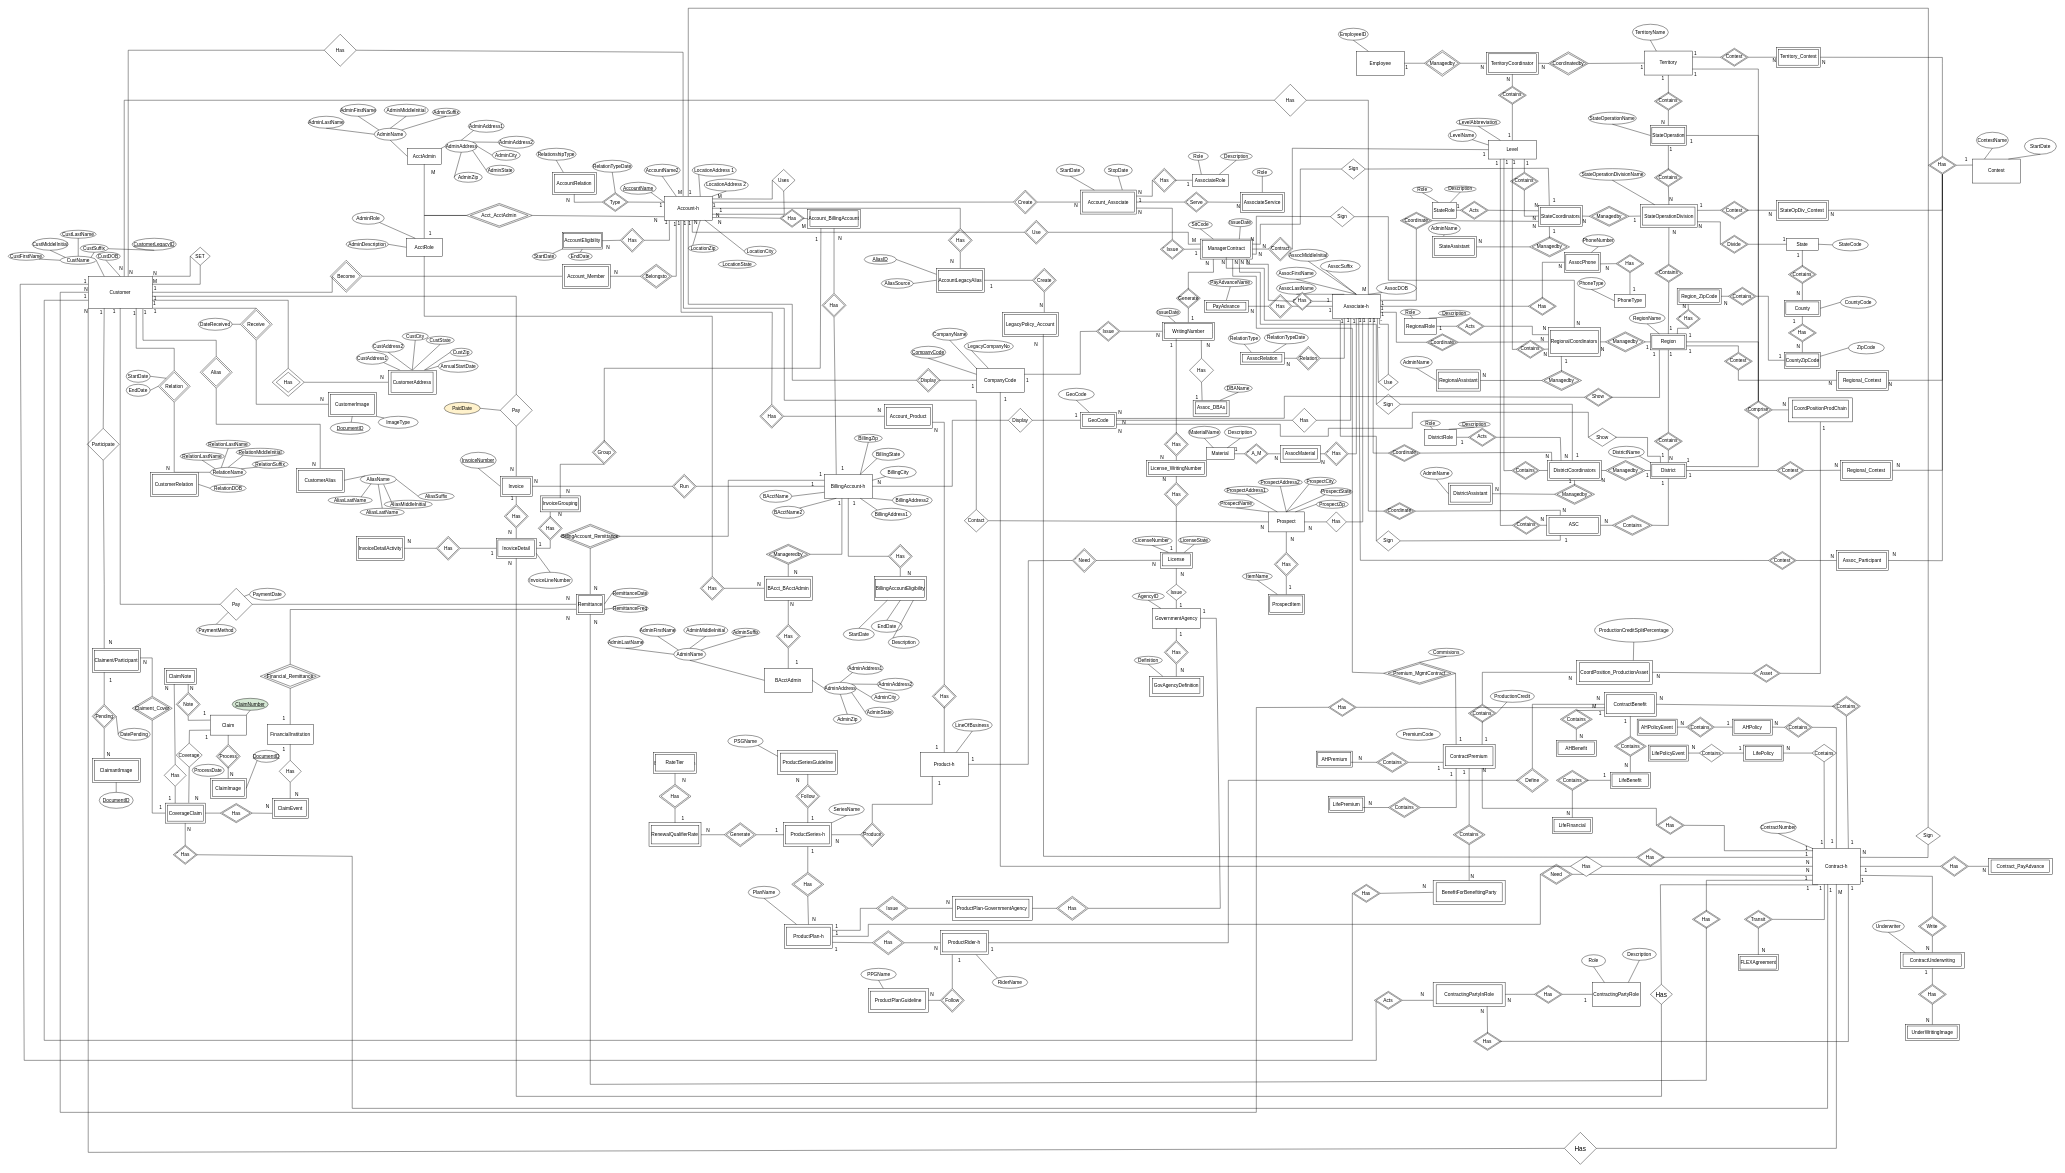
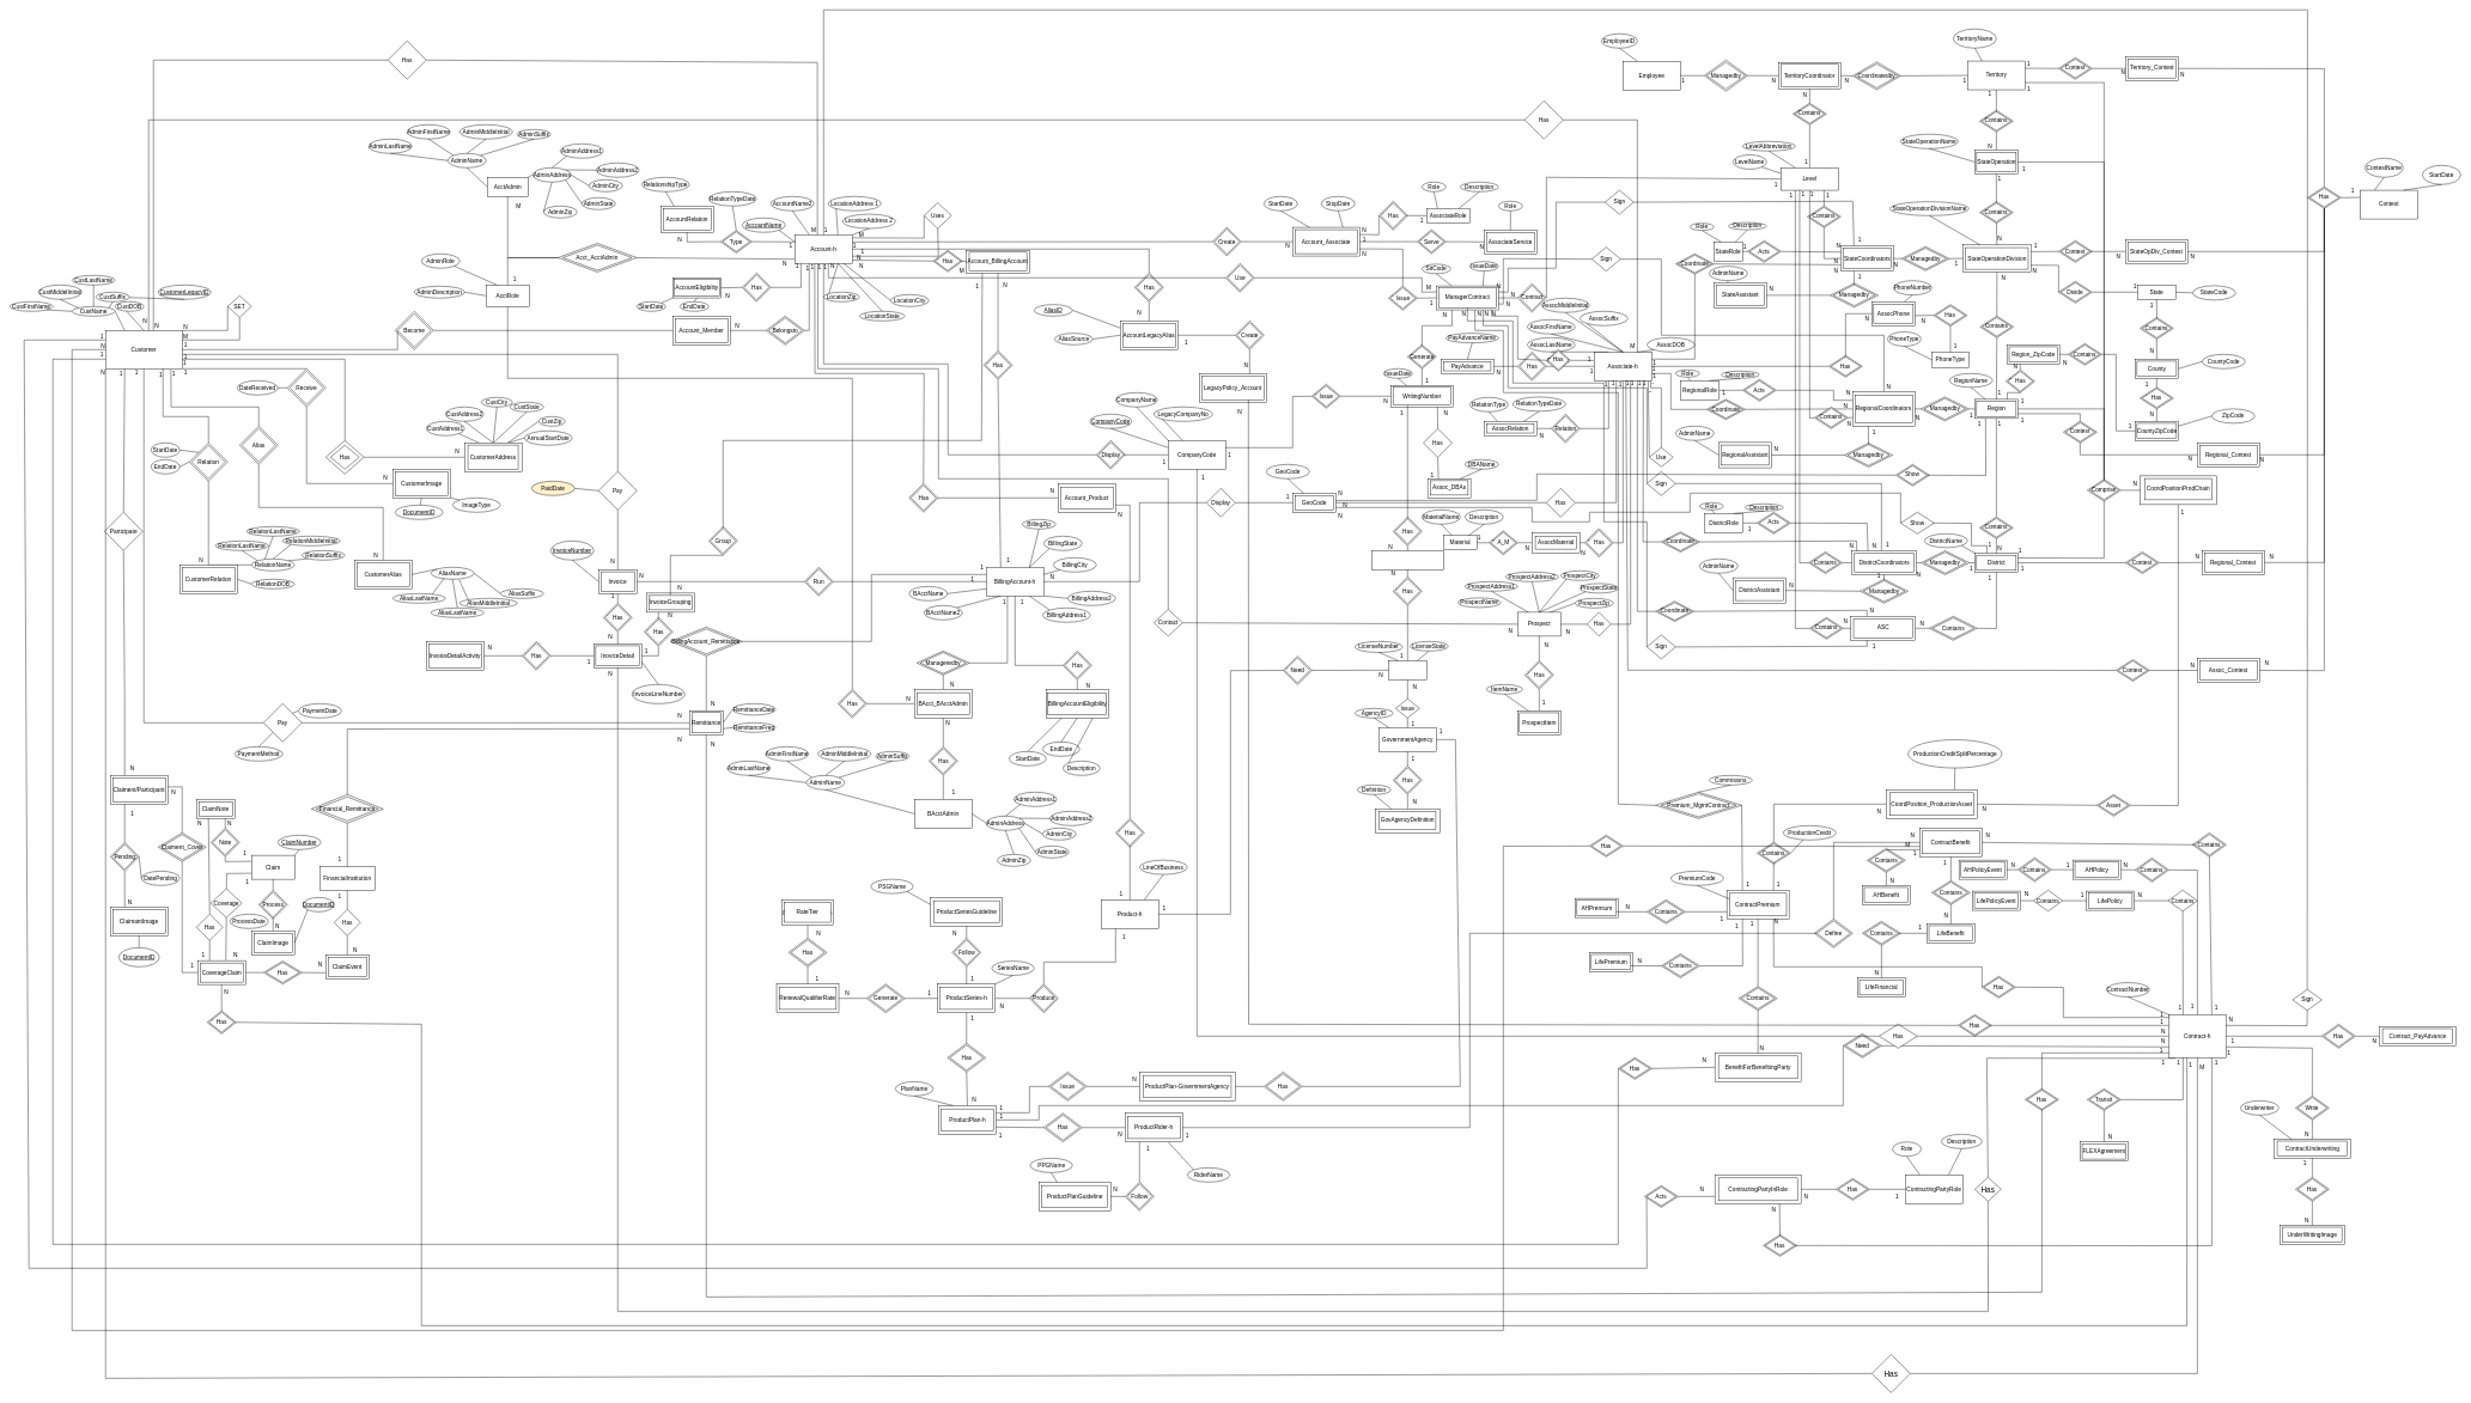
+ <mxCell id="258" value="" style="endArrow=none;html=1;rounded=0;exitX=0.75;exitY=1;exitDx=0;exitDy=0;entryX=0.5;entryY=0;entryDx=0;entryDy=0;" parent="1" source="245" target="255" edge="1"><mxGeometry width="50" height="50" relative="1" as="geometry"><mxPoint x="1850" y="690" as="sourcePoint" /><mxPoint x="1900" y="640" as="targetPoint" /></mxGeometry></mxCell>
- <mxCell id="499" value="License_WritingNumber" style="rounded=0;whiteSpace=wrap;html=1;" vertex="1" parent="497"><mxGeometry x="5" y="5" width="140" height="30" as="geometry" /></mxCell>
- <mxCell id="608" value="" style="endArrow=none;html=1;rounded=0;exitX=0.5;exitY=1;exitDx=0;exitDy=0;entryX=0;entryY=0;entryDx=0;entryDy=0;" edge="1" parent="1" source="602" target="598"><mxGeometry width="50" height="50" relative="1" as="geometry"><mxPoint x="3250" y="1210" as="sourcePoint" /><mxPoint x="3300" y="1160" as="targetPoint" /></mxGeometry></mxCell>
- <mxCell id="512" value="License" style="rounded=0;whiteSpace=wrap;html=1;" vertex="1" parent="510"><mxGeometry x="5" y="4" width="70" height="30" as="geometry" /></mxCell>
- <mxCell id="962" value="Assoc_Participant" style="rounded=0;whiteSpace=wrap;html=1;" vertex="1" parent="960"><mxGeometry x="5.417" y="5.208" width="119.167" height="39.583" as="geometry" /></mxCell>
+ <mxCell id="962" value="Assoc_Contest" style="rounded=0;whiteSpace=wrap;html=1;" vertex="1" parent="960"><mxGeometry x="5.417" y="5.208" width="119.167" height="39.583" as="geometry" /></mxCell>
- <mxCell id="102" value="&lt;u&gt;ClaimNumber&lt;/u&gt;" style="ellipse;whiteSpace=wrap;html=1;fillColor=#d5e8d4;" parent="1" vertex="1"><mxGeometry x="580" y="1745" width="90" height="30" as="geometry" /></mxCell>
+ <mxCell id="102" value="&lt;u&gt;ClaimNumber&lt;/u&gt;" style="ellipse;whiteSpace=wrap;html=1;" parent="1" vertex="1"><mxGeometry x="580" y="1745" width="90" height="30" as="geometry" /></mxCell>
+ <mxCell id="1093" value="" style="endArrow=none;html=1;rounded=0;exitX=0.5;exitY=1;exitDx=0;exitDy=0;entryX=0;entryY=0.25;entryDx=0;entryDy=0;" edge="1" parent="1" source="1092" target="1085"><mxGeometry width="50" height="50" relative="1" as="geometry"><mxPoint x="3650" y="1740" as="sourcePoint" /><mxPoint x="3700" y="1690" as="targetPoint" /></mxGeometry></mxCell>
- <mxCell id="1047" value="PlanName" style="ellipse;whiteSpace=wrap;html=1;" vertex="1" parent="1"><mxGeometry x="1870" y="2215" width="79" height="30" as="geometry" /></mxCell>
+ <mxCell id="1047" value="PlanName" style="ellipse;whiteSpace=wrap;html=1;" vertex="1" parent="1"><mxGeometry x="1870" y="2260" width="79" height="30" as="geometry" /></mxCell>
